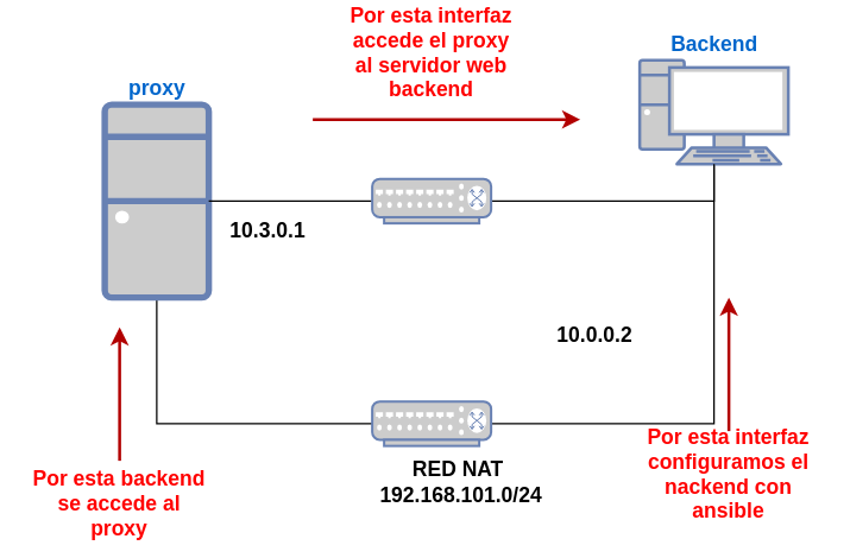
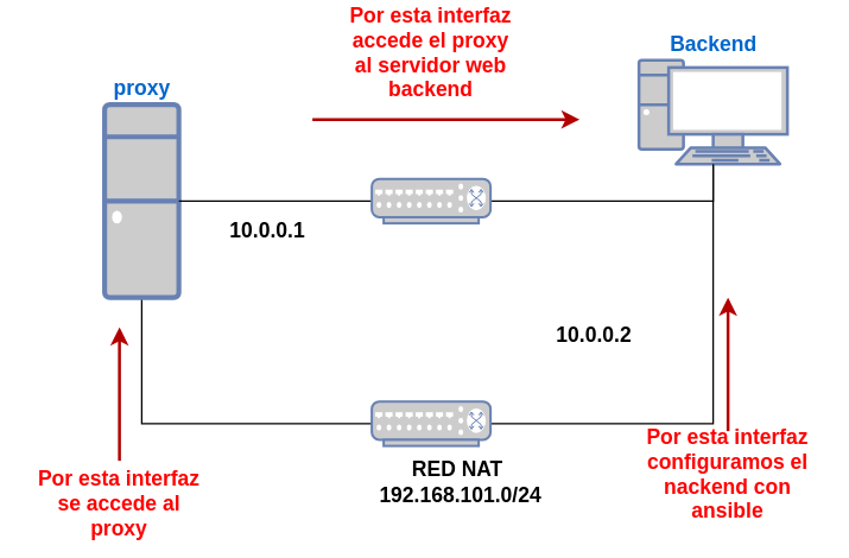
- <mxCell id="5" value="&lt;font size=&quot;1&quot;&gt;&lt;b style=&quot;font-size: 14px;&quot;&gt;proxy&lt;/b&gt;&lt;/font&gt;" style="fontColor=#0066CC;verticalAlign=bottom;verticalLabelPosition=top;labelPosition=center;align=center;html=1;outlineConnect=0;fillColor=#CCCCCC;strokeColor=#6881B3;gradientColor=none;gradientDirection=north;strokeWidth=2;shape=mxgraph.networks.desktop_pc;" parent="1" vertex="1"><mxGeometry x="70" y="70" width="70" height="130" as="geometry" /></mxCell>
+ <mxCell id="5" value="&lt;font size=&quot;1&quot;&gt;&lt;b style=&quot;font-size: 14px;&quot;&gt;proxy&lt;/b&gt;&lt;/font&gt;" style="fontColor=#0066CC;verticalAlign=bottom;verticalLabelPosition=top;labelPosition=center;align=center;html=1;outlineConnect=0;fillColor=#CCCCCC;strokeColor=#6881B3;gradientColor=none;gradientDirection=north;strokeWidth=2;shape=mxgraph.networks.desktop_pc;" parent="1" vertex="1"><mxGeometry x="70" y="70" width="50" height="130" as="geometry" /></mxCell>
- <mxCell id="11" value="&lt;font style=&quot;font-size: 14px;&quot;&gt;&lt;b&gt;10.3.0.1&lt;/b&gt;&lt;/font&gt;" style="text;html=1;whiteSpace=wrap;strokeColor=none;fillColor=none;align=center;verticalAlign=middle;rounded=0;" vertex="1" parent="1"><mxGeometry x="150" y="140" width="60" height="30" as="geometry" /></mxCell>
+ <mxCell id="11" value="&lt;font style=&quot;font-size: 14px;&quot;&gt;&lt;b&gt;10.0.0.1&lt;/b&gt;&lt;/font&gt;" style="text;html=1;whiteSpace=wrap;strokeColor=none;fillColor=none;align=center;verticalAlign=middle;rounded=0;" vertex="1" parent="1"><mxGeometry x="150" y="140" width="60" height="30" as="geometry" /></mxCell>
- <mxCell id="14" value="&lt;font style=&quot;font-size: 14px;&quot;&gt;&lt;b&gt;Por esta backend se accede al proxy&lt;/b&gt;&lt;/font&gt;" style="text;html=1;whiteSpace=wrap;strokeColor=none;fillColor=none;align=center;verticalAlign=middle;rounded=0;fontColor=#FF0000;" vertex="1" parent="1"><mxGeometry x="20" y="324" width="120" height="30" as="geometry" /></mxCell>
+ <mxCell id="14" value="&lt;font style=&quot;font-size: 14px;&quot;&gt;&lt;b&gt;Por esta interfaz se accede al proxy&lt;/b&gt;&lt;/font&gt;" style="text;html=1;whiteSpace=wrap;strokeColor=none;fillColor=none;align=center;verticalAlign=middle;rounded=0;fontColor=#FF0000;" vertex="1" parent="1"><mxGeometry x="20" y="324" width="120" height="30" as="geometry" /></mxCell>
